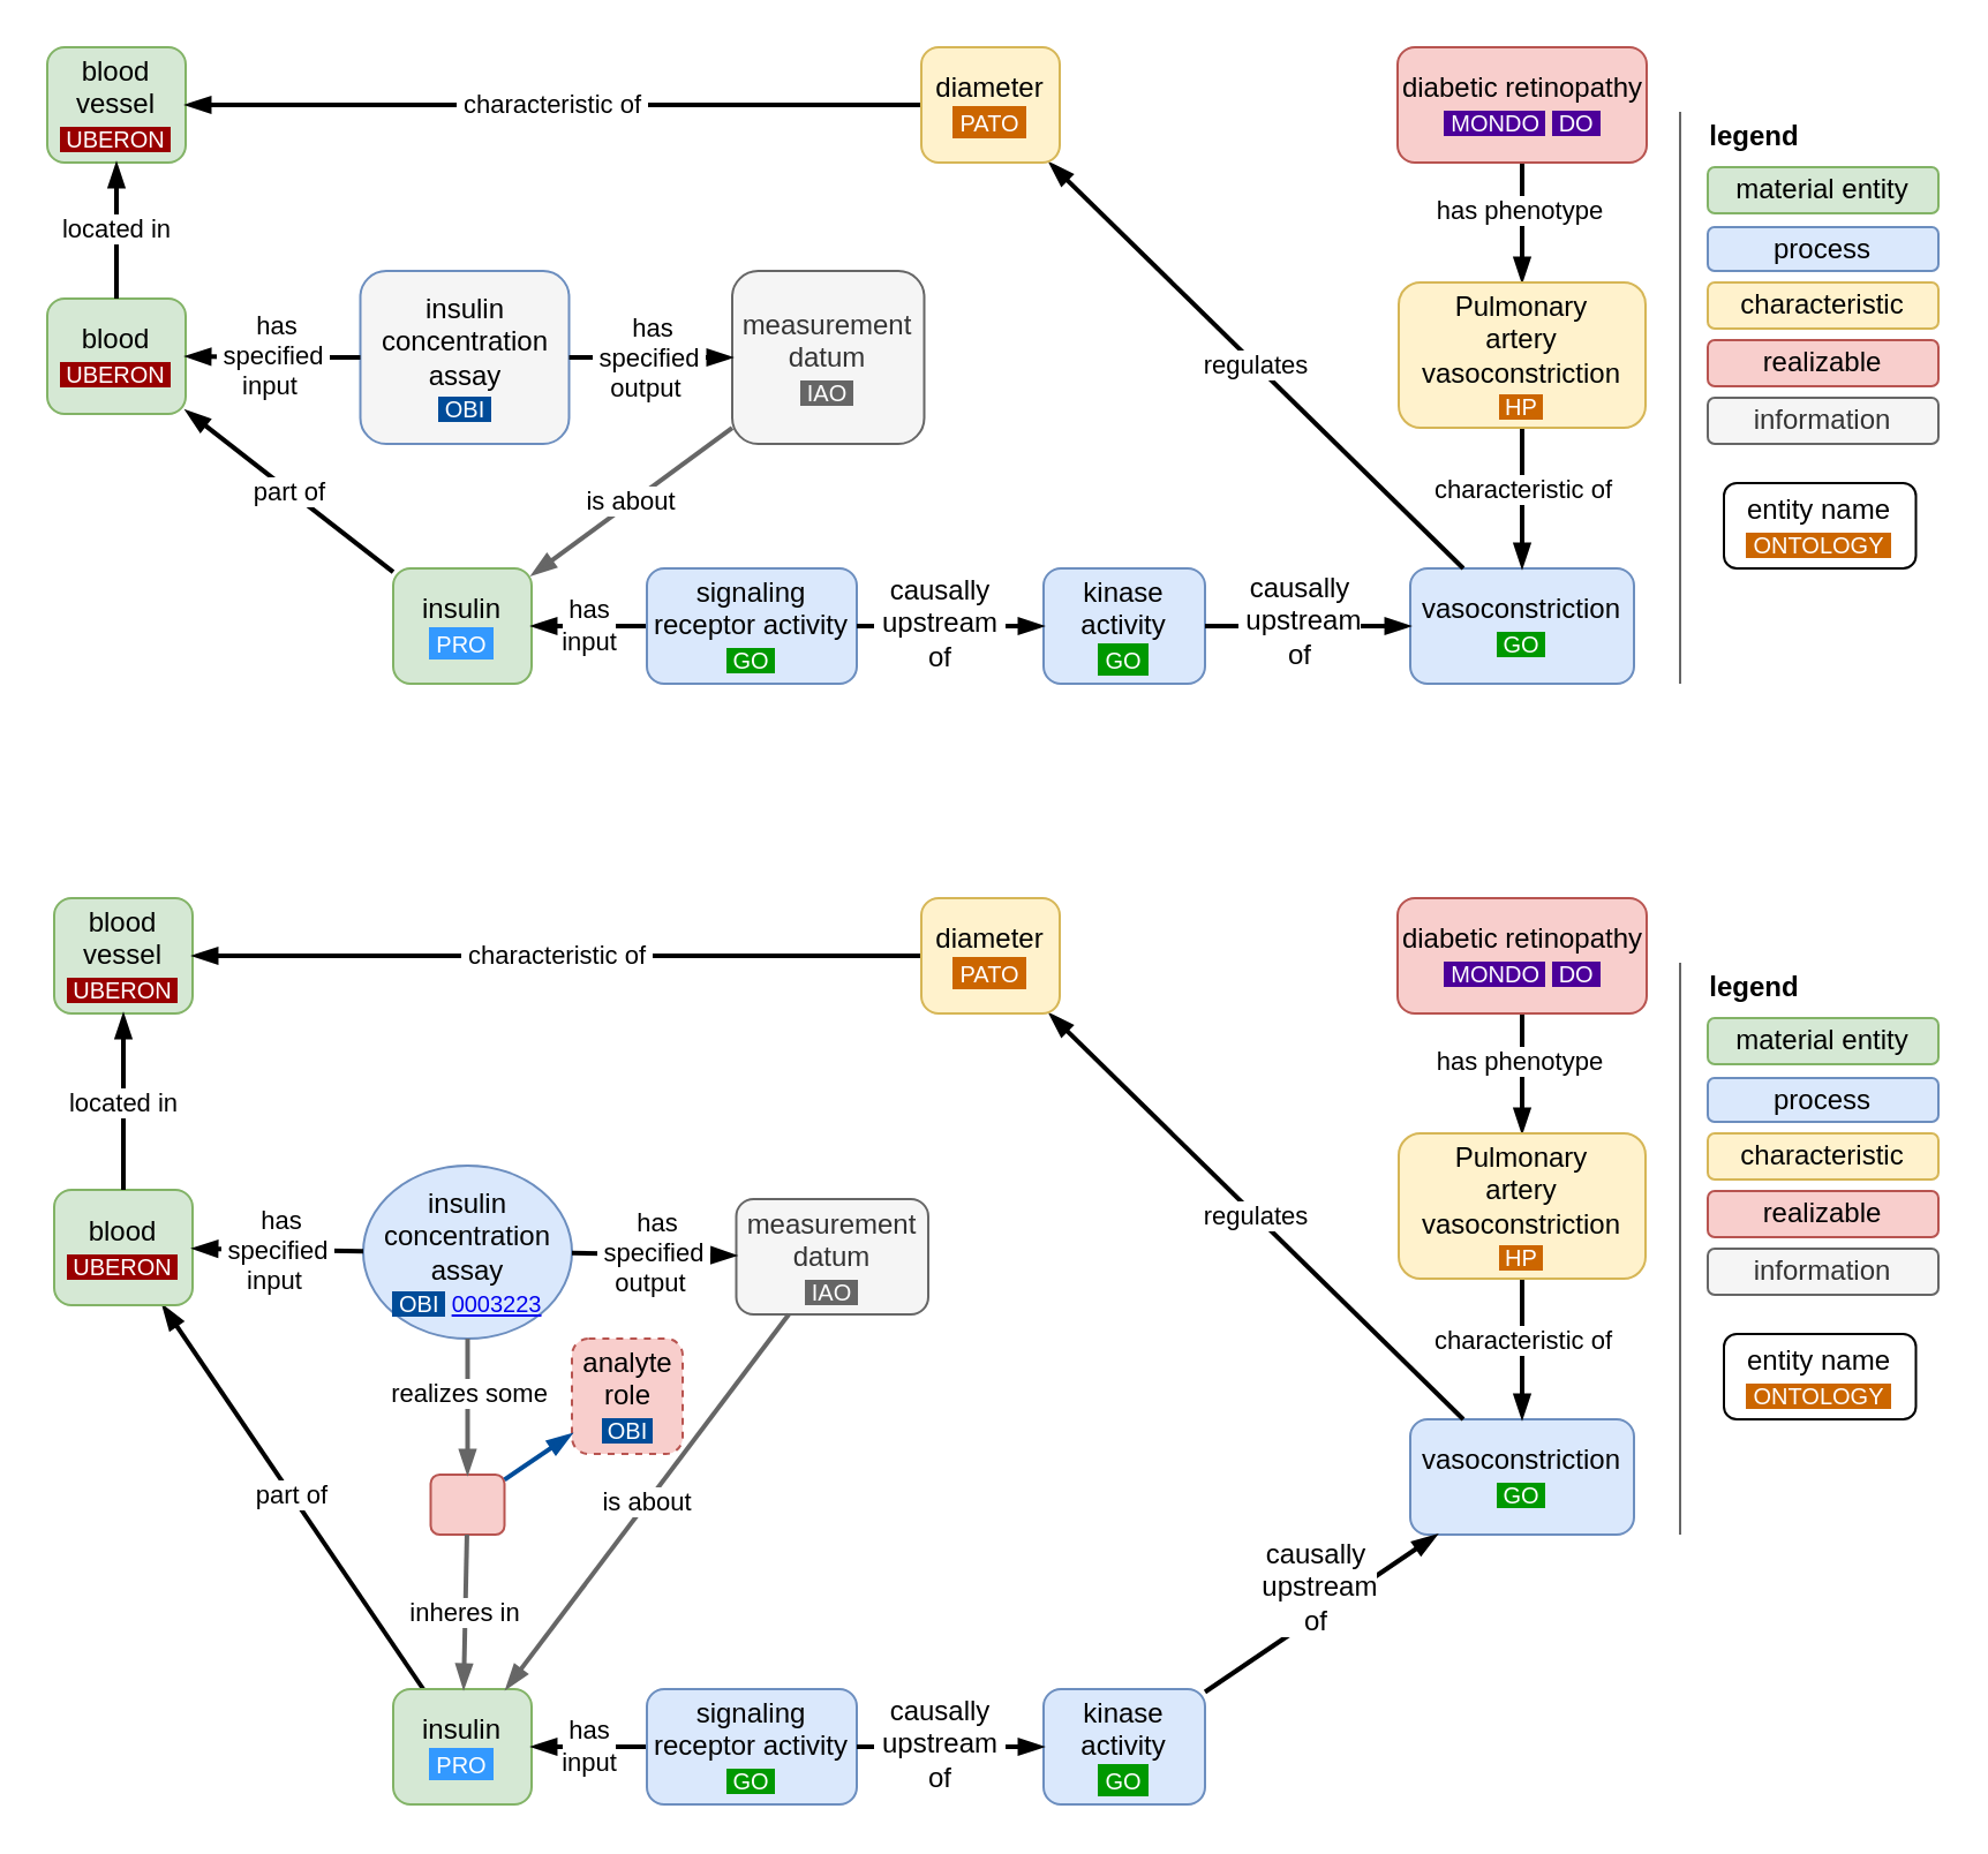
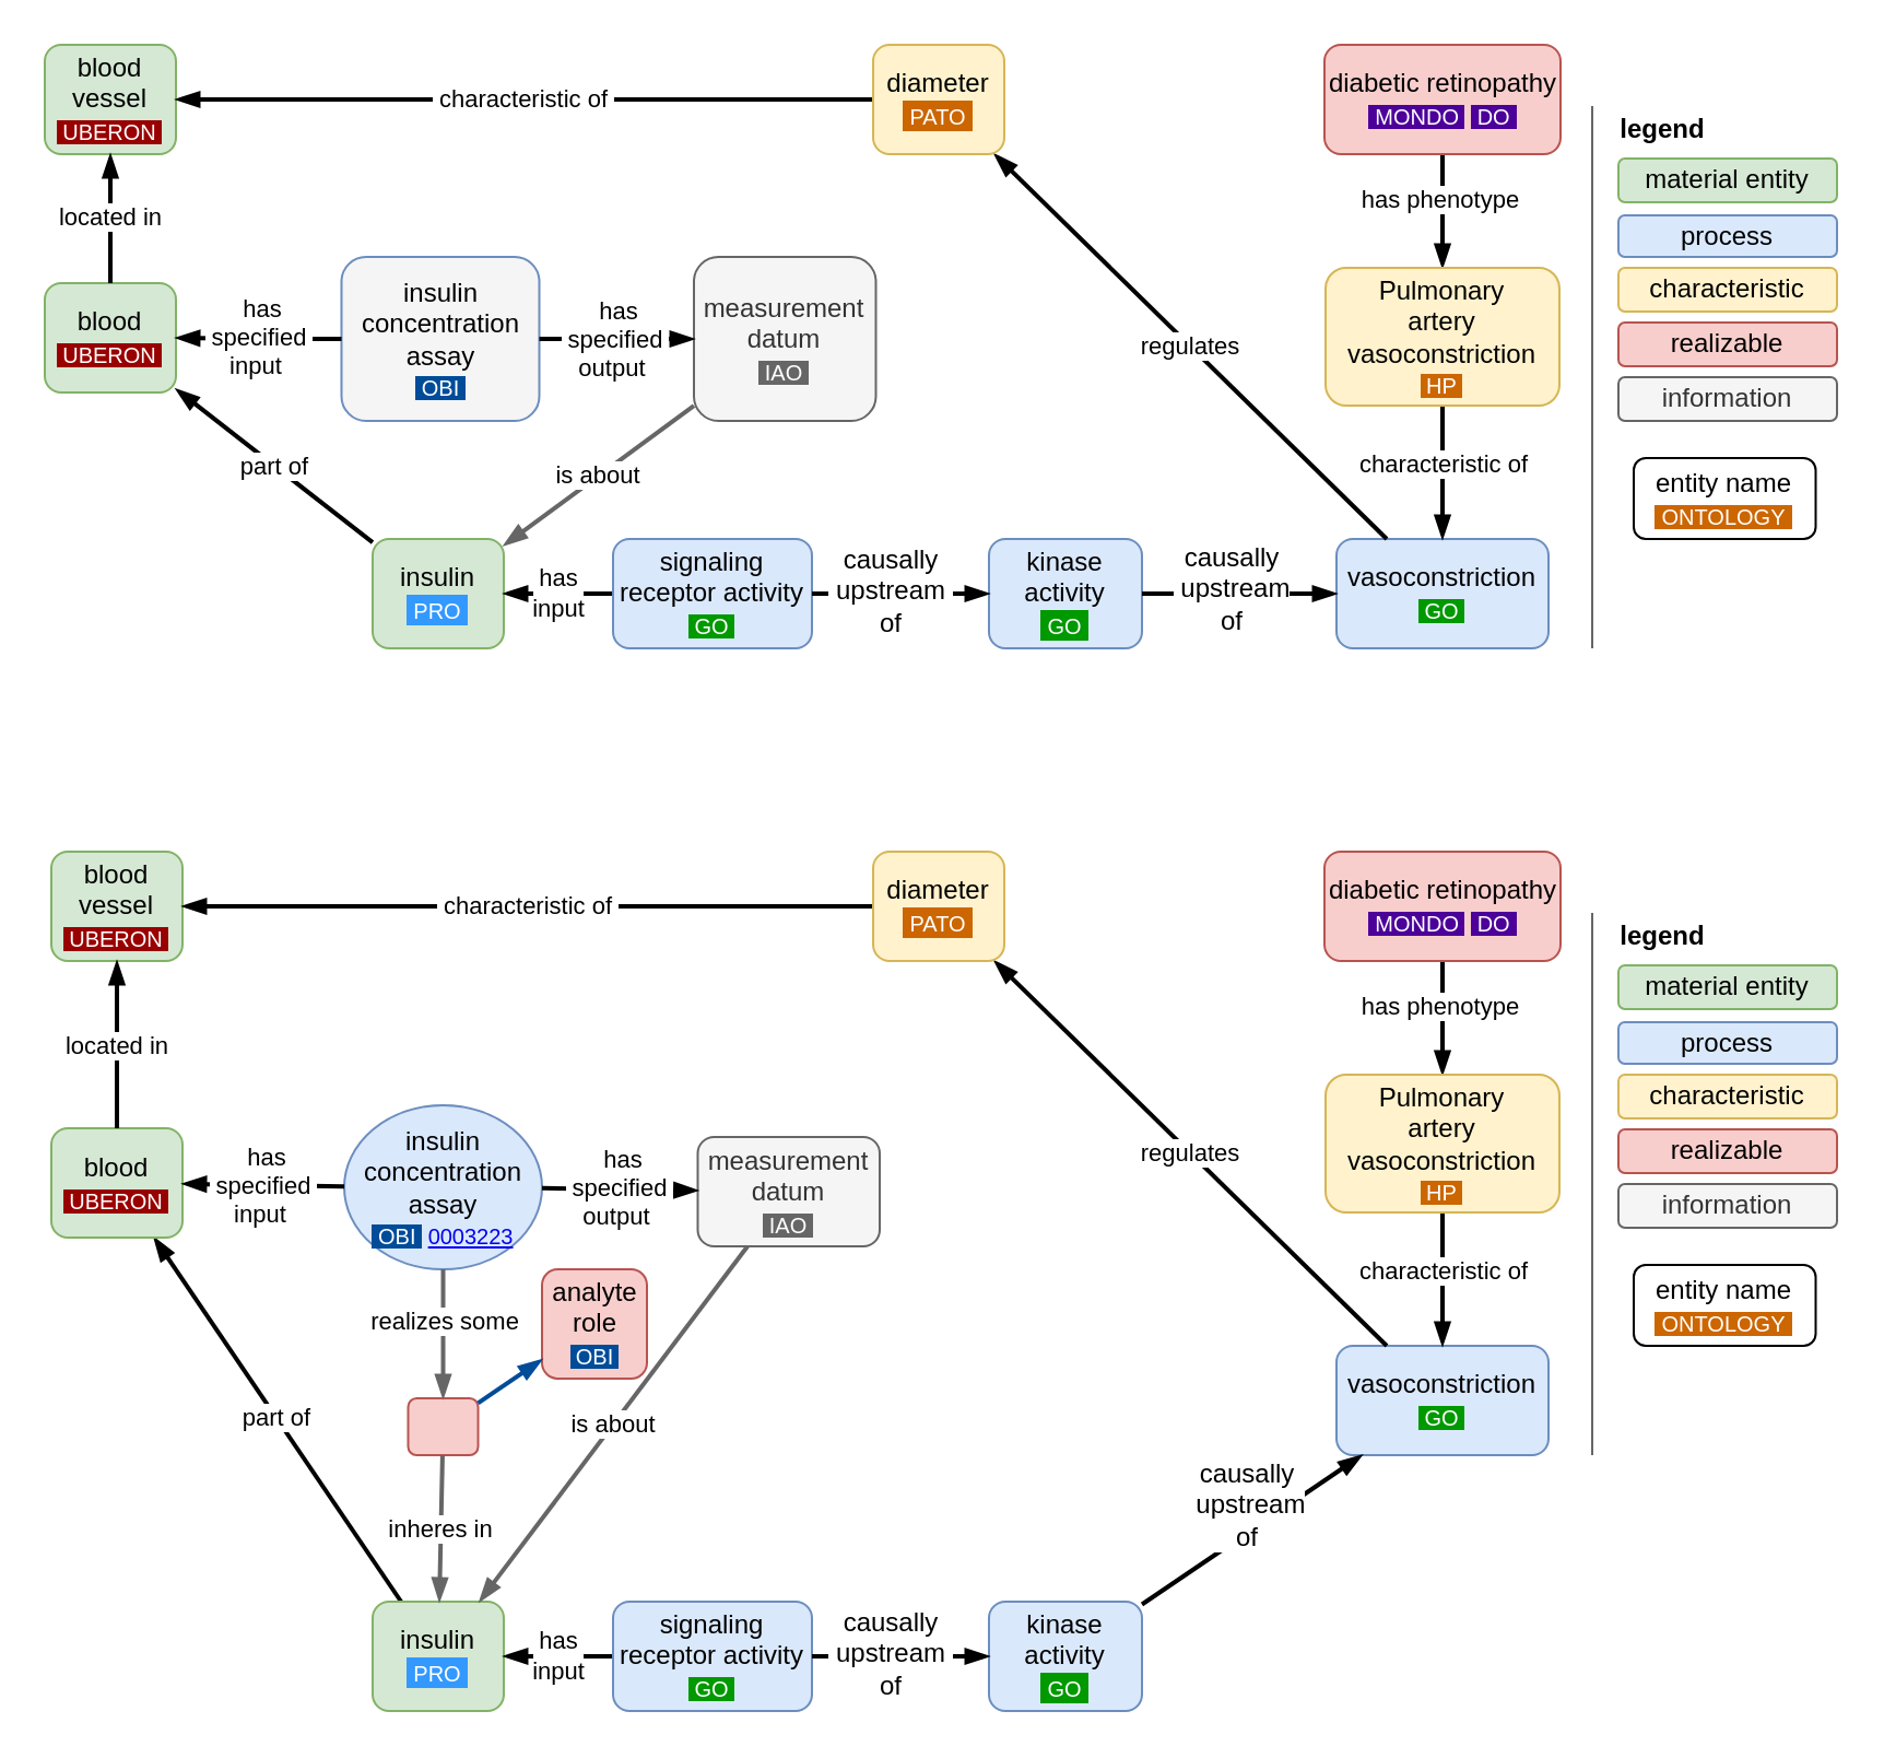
- <mxCell id="68" value="analyte role&lt;br&gt;&lt;span style=&quot;color: rgb(255 , 255 , 255) ; font-size: 10px ; background-color: rgb(0 , 76 , 153)&quot;&gt;&amp;nbsp;OBI&amp;nbsp;&lt;/span&gt;" style="rounded=1;whiteSpace=wrap;html=1;fillColor=#f8cecc;strokeColor=#b85450;dashed=1;" parent="1" vertex="1"><mxGeometry x="247.5" y="580" width="48" height="50" as="geometry" /></mxCell>
+ <mxCell id="68" value="analyte role&lt;br&gt;&lt;span style=&quot;color: rgb(255 , 255 , 255) ; font-size: 10px ; background-color: rgb(0 , 76 , 153)&quot;&gt;&amp;nbsp;OBI&amp;nbsp;&lt;/span&gt;" style="rounded=1;whiteSpace=wrap;html=1;fillColor=#f8cecc;strokeColor=#b85450;" parent="1" vertex="1"><mxGeometry x="247.5" y="580" width="48" height="50" as="geometry" /></mxCell>
